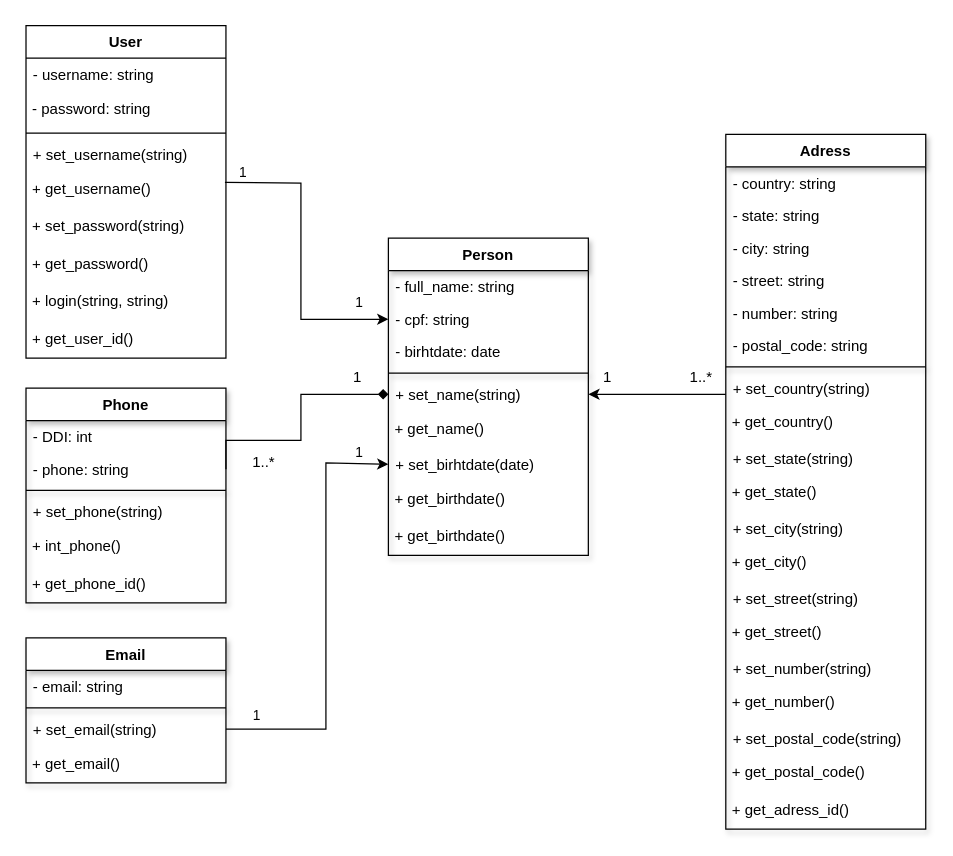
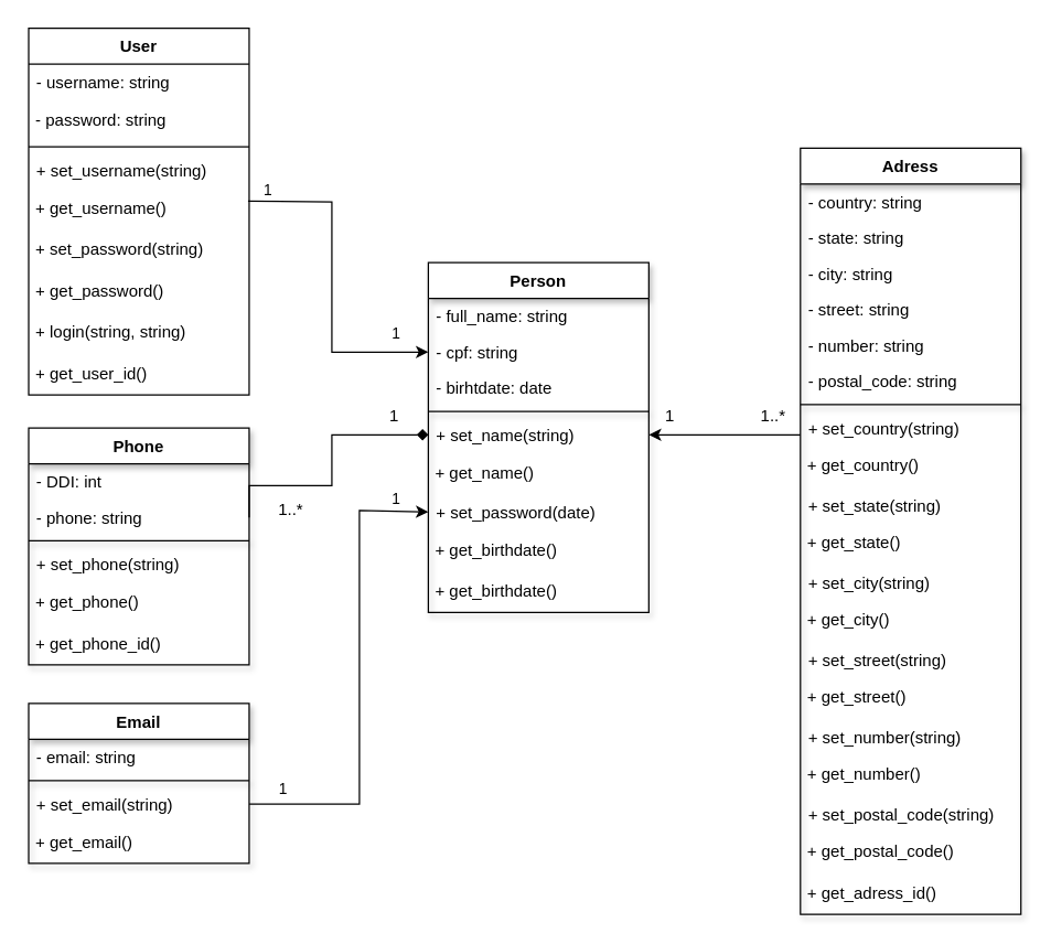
- <mxCell id="19" value="+ set_birhtdate(date)" style="text;strokeColor=none;fillColor=none;align=left;verticalAlign=top;spacingLeft=4;spacingRight=4;overflow=hidden;rotatable=0;points=[[0,0.5],[1,0.5]];portConstraint=eastwest;" vertex="1" parent="12"><mxGeometry y="168" width="160" height="26" as="geometry" /></mxCell>
+ <mxCell id="19" value="+ set_password(date)" style="text;strokeColor=none;fillColor=none;align=left;verticalAlign=top;spacingLeft=4;spacingRight=4;overflow=hidden;rotatable=0;points=[[0,0.5],[1,0.5]];portConstraint=eastwest;" vertex="1" parent="12"><mxGeometry y="168" width="160" height="26" as="geometry" /></mxCell>
- <mxCell id="57" value="&amp;nbsp;+ int_phone()" style="text;html=1;resizable=0;autosize=1;align=left;verticalAlign=middle;points=[];fillColor=none;strokeColor=none;rounded=0;shadow=1;" vertex="1" parent="52"><mxGeometry y="112" width="160" height="30" as="geometry" /></mxCell>
+ <mxCell id="57" value="&amp;nbsp;+ get_phone()" style="text;html=1;resizable=0;autosize=1;align=left;verticalAlign=middle;points=[];fillColor=none;strokeColor=none;rounded=0;shadow=1;" vertex="1" parent="52"><mxGeometry y="112" width="160" height="30" as="geometry" /></mxCell>
